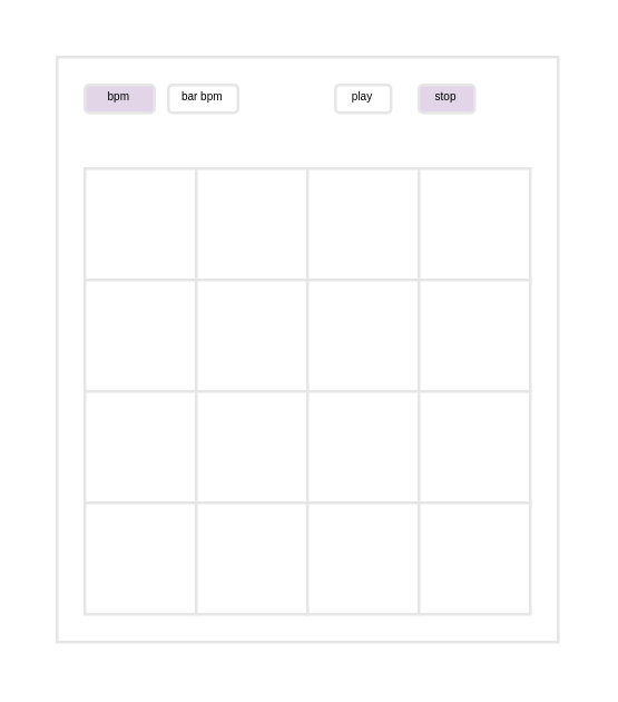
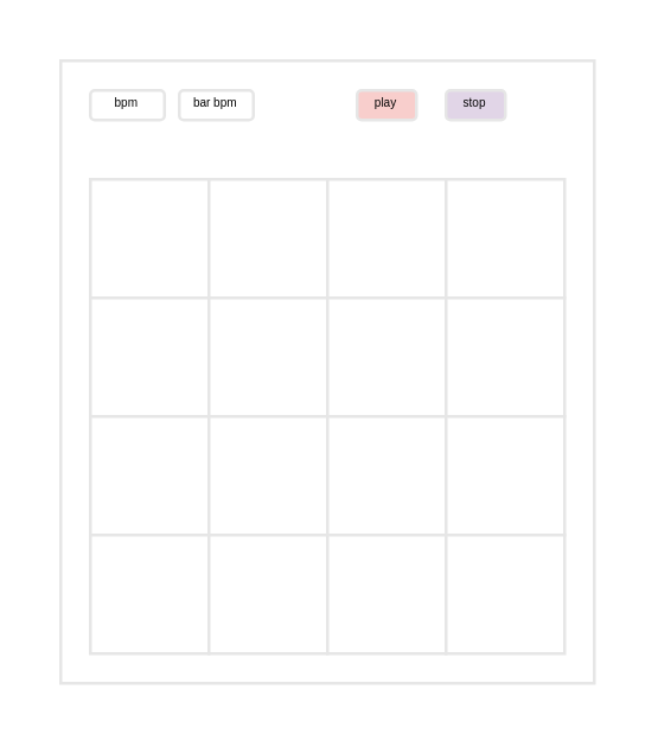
- <mxCell id="4" value="bpm" style="rounded=1;whiteSpace=wrap;html=1;strokeColor=#E6E6E6;strokeWidth=1;fontSize=4;fillColor=#e1d5e7;" vertex="1" parent="1"><mxGeometry x="30" y="30" width="25" height="10" as="geometry" /></mxCell>
+ <mxCell id="4" value="bpm" style="rounded=1;whiteSpace=wrap;html=1;strokeColor=#E6E6E6;strokeWidth=1;fontSize=4;" vertex="1" parent="1"><mxGeometry x="30" y="30" width="25" height="10" as="geometry" /></mxCell>
- <mxCell id="3" value="play" style="rounded=1;whiteSpace=wrap;html=1;strokeColor=#E6E6E6;strokeWidth=1;fontSize=4;" vertex="1" parent="1"><mxGeometry x="120" y="30" width="20" height="10" as="geometry" /></mxCell>
+ <mxCell id="3" value="play" style="rounded=1;whiteSpace=wrap;html=1;strokeColor=#E6E6E6;strokeWidth=1;fontSize=4;fillColor=#f8cecc;" vertex="1" parent="1"><mxGeometry x="120" y="30" width="20" height="10" as="geometry" /></mxCell>
